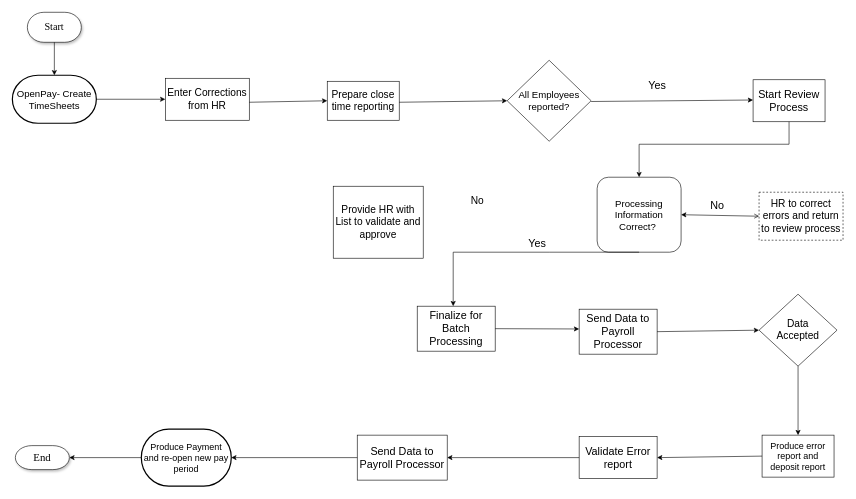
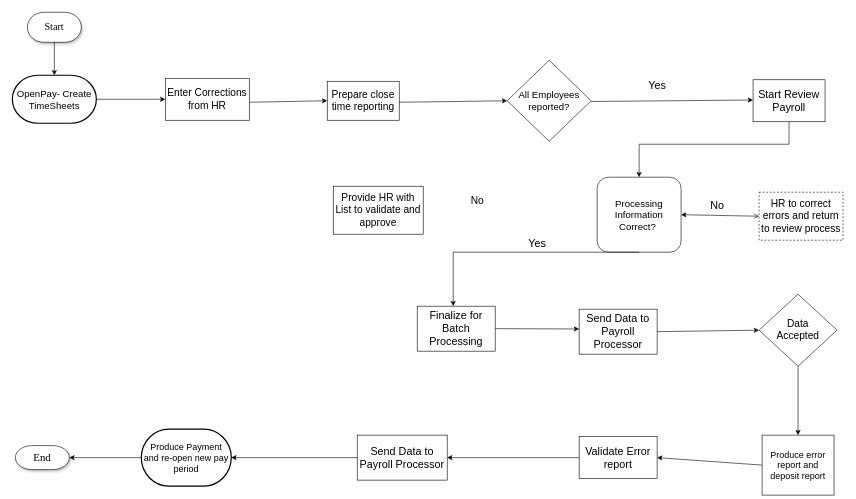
- <mxCell id="7" value="&lt;font style=&quot;font-size: 18px;&quot;&gt;Start Review Process&lt;/font&gt;" style="rounded=0;whiteSpace=wrap;html=1;" vertex="1" parent="1"><mxGeometry x="1255" y="132.5" width="120" height="70" as="geometry" /></mxCell>
+ <mxCell id="7" value="&lt;font style=&quot;font-size: 18px;&quot;&gt;Start Review Payroll&lt;/font&gt;" style="rounded=0;whiteSpace=wrap;html=1;" vertex="1" parent="1"><mxGeometry x="1255" y="132.5" width="120" height="70" as="geometry" /></mxCell>
- <mxCell id="18" value="&lt;font style=&quot;font-size: 17px;&quot;&gt;Provide HR with List to validate and approve&lt;/font&gt;" style="rounded=0;whiteSpace=wrap;html=1;" vertex="1" parent="1"><mxGeometry x="555" y="310" width="150" height="120" as="geometry" /></mxCell>
+ <mxCell id="18" value="&lt;font style=&quot;font-size: 17px;&quot;&gt;Provide HR with List to validate and approve&lt;/font&gt;" style="rounded=0;whiteSpace=wrap;html=1;" vertex="1" parent="1"><mxGeometry x="555" y="310" width="150" height="80" as="geometry" /></mxCell>
- <mxCell id="13" value="&lt;span style=&quot;font-size: 15px;&quot;&gt;Produce error report and deposit report&lt;/span&gt;" style="rounded=0;whiteSpace=wrap;html=1;" vertex="1" parent="1"><mxGeometry x="1270" y="725" width="120" height="70" as="geometry" /></mxCell>
+ <mxCell id="13" value="&lt;span style=&quot;font-size: 15px;&quot;&gt;Produce error report and deposit report&lt;/span&gt;" style="rounded=0;whiteSpace=wrap;html=1;" vertex="1" parent="1"><mxGeometry x="1270" y="725" width="120" height="100" as="geometry" /></mxCell>
